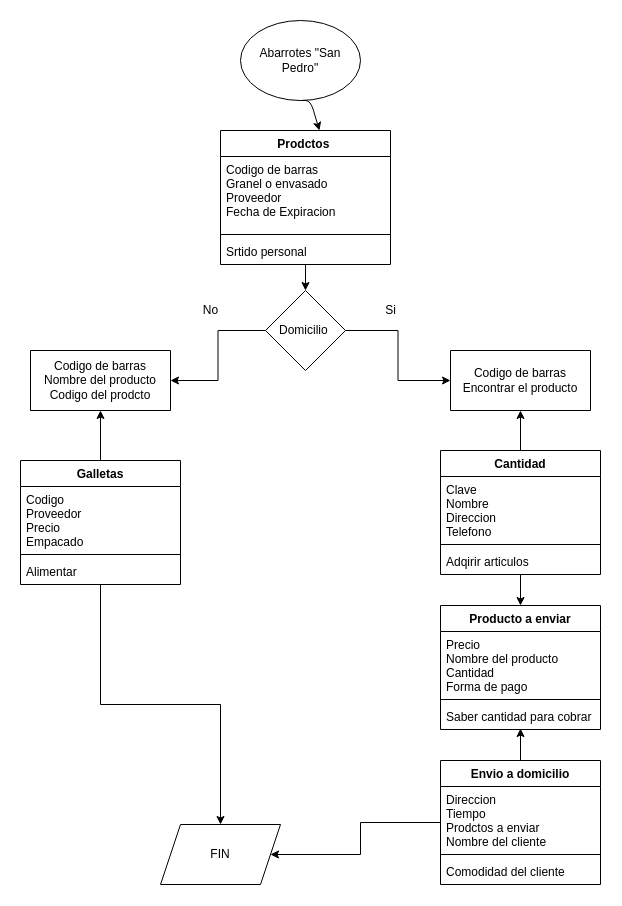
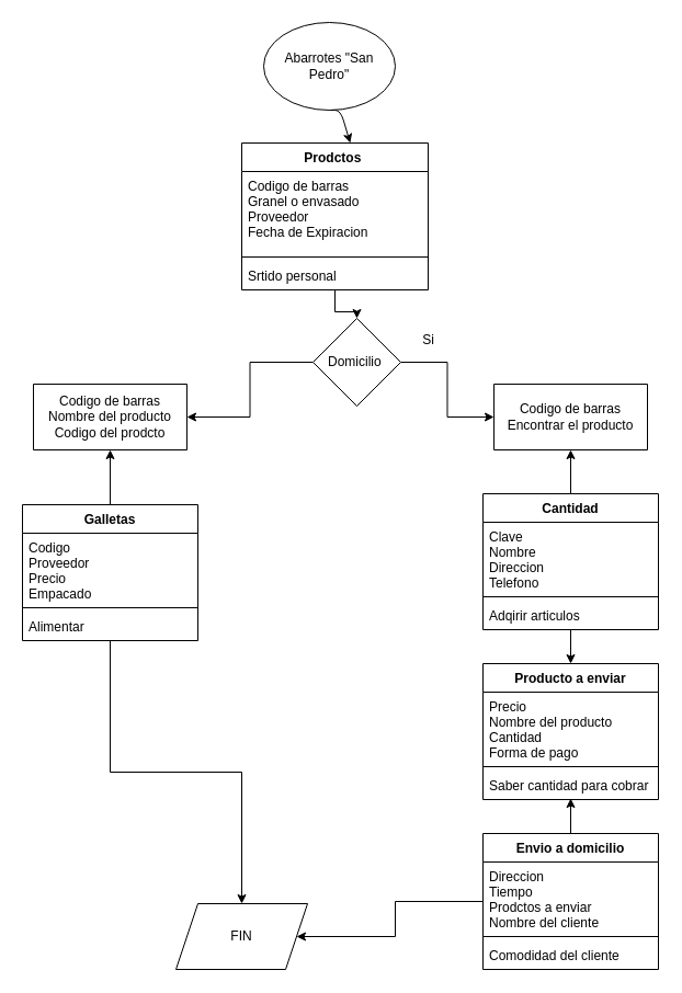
- <mxCell id="15" value="No" style="text;html=1;align=center;verticalAlign=middle;resizable=0;points=[];autosize=1;strokeColor=none;" vertex="1" parent="1"><mxGeometry x="195" y="300" width="30" height="20" as="geometry" /></mxCell>
- <mxCell id="11" value="Domicilio&amp;nbsp;" style="rhombus;whiteSpace=wrap;html=1;" vertex="1" parent="1"><mxGeometry x="265" y="290" width="80" height="80" as="geometry" /></mxCell>
+ <mxCell id="11" value="Domicilio&amp;nbsp;" style="rhombus;whiteSpace=wrap;html=1;" vertex="1" parent="1"><mxGeometry x="285" y="290" width="80" height="80" as="geometry" /></mxCell>
